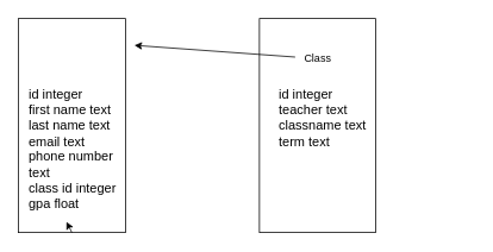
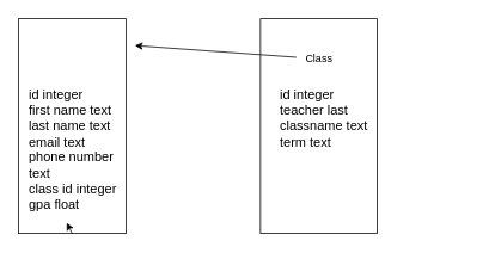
- <mxCell id="8" value="&lt;b style=&quot;font-weight:normal;&quot; id=&quot;docs-internal-guid-4bf2cc50-7fff-f819-a1c7-c24c74a400d4&quot;&gt;&lt;span style=&quot;font-size: 11pt; font-family: Arial, sans-serif; color: rgb(0, 0, 0); background-color: transparent; font-weight: 400; font-style: normal; font-variant: normal; text-decoration: none; vertical-align: baseline; white-space: pre-wrap;&quot;&gt;id integer&lt;/span&gt;&lt;/b&gt;&lt;div&gt;&lt;b style=&quot;font-weight:normal;&quot;&gt;&lt;span style=&quot;font-size: 11pt; font-family: Arial, sans-serif; color: rgb(0, 0, 0); background-color: transparent; font-weight: 400; font-style: normal; font-variant: normal; text-decoration: none; vertical-align: baseline; white-space: pre-wrap;&quot;&gt;teacher text &lt;/span&gt;&lt;/b&gt;&lt;/div&gt;&lt;div&gt;&lt;b style=&quot;font-weight:normal;&quot;&gt;&lt;span style=&quot;font-size: 11pt; font-family: Arial, sans-serif; color: rgb(0, 0, 0); background-color: transparent; font-weight: 400; font-style: normal; font-variant: normal; text-decoration: none; vertical-align: baseline; white-space: pre-wrap;&quot;&gt;classname text &lt;/span&gt;&lt;/b&gt;&lt;/div&gt;&lt;div&gt;&lt;b style=&quot;font-weight:normal;&quot;&gt;&lt;span style=&quot;font-size: 11pt; font-family: Arial, sans-serif; color: rgb(0, 0, 0); background-color: transparent; font-weight: 400; font-style: normal; font-variant: normal; text-decoration: none; vertical-align: baseline; white-space: pre-wrap;&quot;&gt;term text&lt;/span&gt;&lt;/b&gt;&lt;/div&gt;" style="text;whiteSpace=wrap;html=1;" vertex="1" parent="1"><mxGeometry x="310" y="90" width="220" height="110" as="geometry" /></mxCell>
+ <mxCell id="8" value="&lt;b style=&quot;font-weight:normal;&quot; id=&quot;docs-internal-guid-4bf2cc50-7fff-f819-a1c7-c24c74a400d4&quot;&gt;&lt;span style=&quot;font-size: 11pt; font-family: Arial, sans-serif; color: rgb(0, 0, 0); background-color: transparent; font-weight: 400; font-style: normal; font-variant: normal; text-decoration: none; vertical-align: baseline; white-space: pre-wrap;&quot;&gt;id integer&lt;/span&gt;&lt;/b&gt;&lt;div&gt;&lt;b style=&quot;font-weight:normal;&quot;&gt;&lt;span style=&quot;font-size: 11pt; font-family: Arial, sans-serif; color: rgb(0, 0, 0); background-color: transparent; font-weight: 400; font-style: normal; font-variant: normal; text-decoration: none; vertical-align: baseline; white-space: pre-wrap;&quot;&gt;teacher last &lt;/span&gt;&lt;/b&gt;&lt;/div&gt;&lt;div&gt;&lt;b style=&quot;font-weight:normal;&quot;&gt;&lt;span style=&quot;font-size: 11pt; font-family: Arial, sans-serif; color: rgb(0, 0, 0); background-color: transparent; font-weight: 400; font-style: normal; font-variant: normal; text-decoration: none; vertical-align: baseline; white-space: pre-wrap;&quot;&gt;classname text &lt;/span&gt;&lt;/b&gt;&lt;/div&gt;&lt;div&gt;&lt;b style=&quot;font-weight:normal;&quot;&gt;&lt;span style=&quot;font-size: 11pt; font-family: Arial, sans-serif; color: rgb(0, 0, 0); background-color: transparent; font-weight: 400; font-style: normal; font-variant: normal; text-decoration: none; vertical-align: baseline; white-space: pre-wrap;&quot;&gt;term text&lt;/span&gt;&lt;/b&gt;&lt;/div&gt;" style="text;whiteSpace=wrap;html=1;" vertex="1" parent="1"><mxGeometry x="310" y="90" width="220" height="110" as="geometry" /></mxCell>
